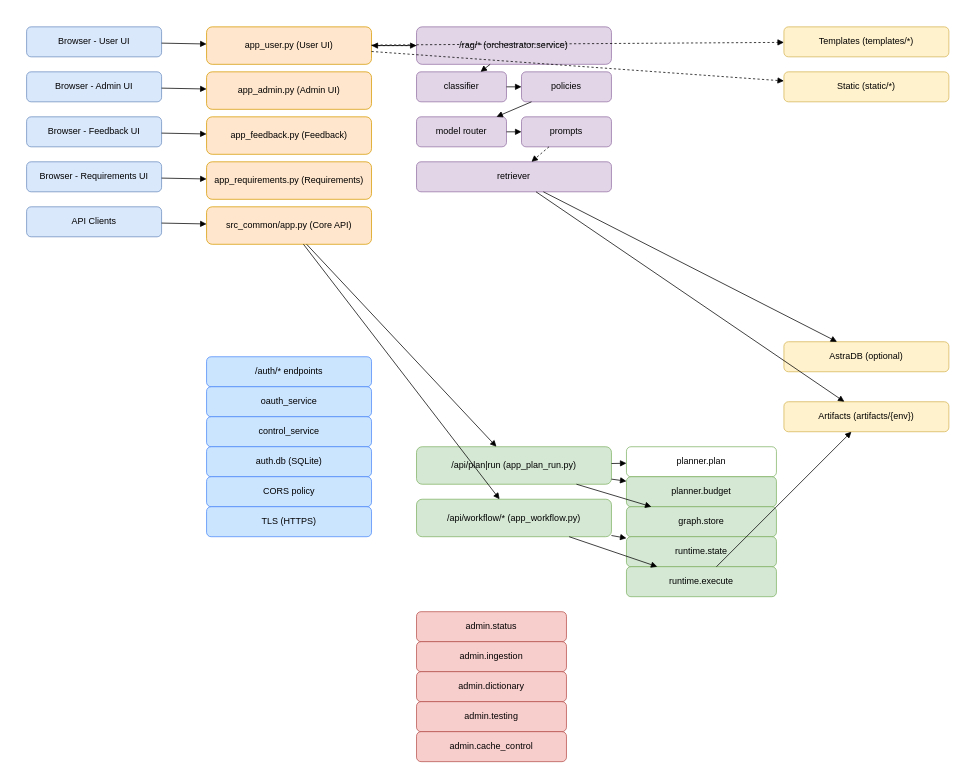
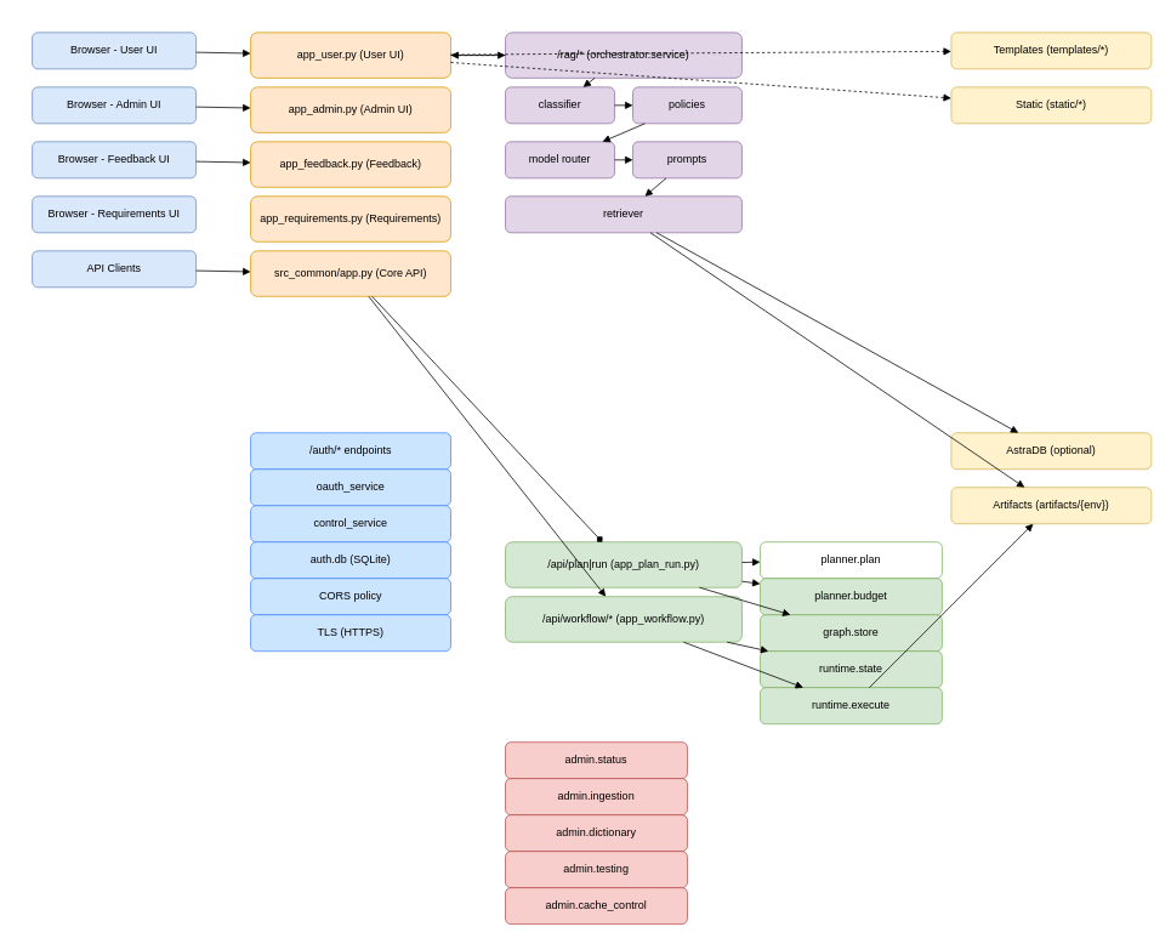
- <mxCell id="52" edge="1" parent="1" source="16" target="17" style="endArrow=block;html=1;dashed=1;"><mxGeometry relative="1" as="geometry" /></mxCell>
+ <mxCell id="52" edge="1" parent="1" source="16" target="17" style="endArrow=block;html=1;"><mxGeometry relative="1" as="geometry" /></mxCell>
- <mxCell id="43" edge="1" parent="1" source="5" target="10" style="endArrow=block;html=1;"><mxGeometry relative="1" as="geometry" /></mxCell>
- <mxCell id="38" value="AstraDB (optional)" style="rounded=1;whiteSpace=wrap;html=1;fillColor=#fff2cc;strokeColor=#d6b656" vertex="1" parent="1"><mxGeometry x="1030" y="440" width="220" height="40" as="geometry" /></mxCell>
+ <mxCell id="38" value="AstraDB (optional)" style="rounded=1;whiteSpace=wrap;html=1;fillColor=#fff2cc;strokeColor=#d6b656" vertex="1" parent="1"><mxGeometry x="1030" y="460" width="220" height="40" as="geometry" /></mxCell>
- <mxCell id="56" edge="1" parent="1" source="11" target="18" style="endArrow=block;html=1;"><mxGeometry relative="1" as="geometry" /></mxCell>
+ <mxCell id="56" edge="1" parent="1" source="11" target="18" style="endArrow=diamond;html=1;"><mxGeometry relative="1" as="geometry" /></mxCell>
- <mxCell id="19" value="/api/workflow/* (app_workflow.py)" style="rounded=1;whiteSpace=wrap;html=1;fillColor=#d5e8d4;strokeColor=#82b366" vertex="1" parent="1"><mxGeometry x="540" y="650" width="260" height="50" as="geometry" /></mxCell>
+ <mxCell id="19" value="/api/workflow/* (app_workflow.py)" style="rounded=1;whiteSpace=wrap;html=1;fillColor=#d5e8d4;strokeColor=#82b366" vertex="1" parent="1"><mxGeometry x="540" y="640" width="260" height="50" as="geometry" /></mxCell>
